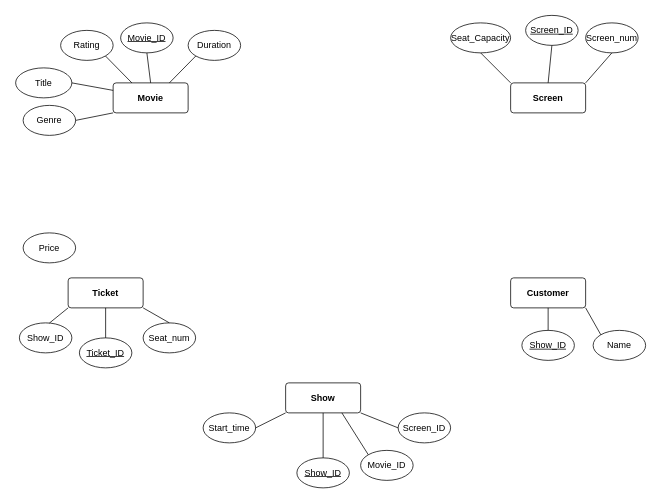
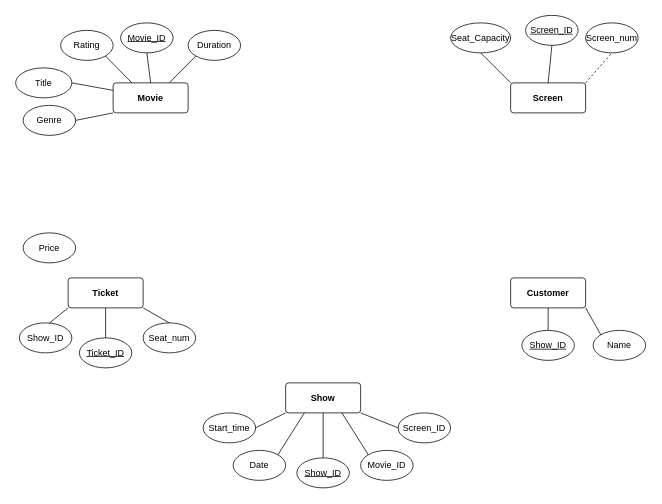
- <mxCell id="9" value="" style="endArrow=none;html=1;rounded=0;entryX=0.5;entryY=1;entryDx=0;entryDy=0;exitX=1;exitY=0;exitDx=0;exitDy=0;" edge="1" parent="1" source="2" target="6"><mxGeometry relative="1" as="geometry"><mxPoint x="760" y="110" as="sourcePoint" /><mxPoint x="590" y="190" as="targetPoint" /></mxGeometry></mxCell>
+ <mxCell id="9" value="" style="endArrow=none;html=1;rounded=0;entryX=0.5;entryY=1;entryDx=0;entryDy=0;exitX=1;exitY=0;exitDx=0;exitDy=0;dashed=1;" edge="1" parent="1" source="2" target="6"><mxGeometry relative="1" as="geometry"><mxPoint x="760" y="110" as="sourcePoint" /><mxPoint x="590" y="190" as="targetPoint" /></mxGeometry></mxCell>
+ <mxCell id="32" value="" style="endArrow=none;html=1;rounded=0;exitX=1;exitY=0;exitDx=0;exitDy=0;entryX=0.25;entryY=1;entryDx=0;entryDy=0;" edge="1" parent="1" source="26" target="23"><mxGeometry relative="1" as="geometry"><mxPoint x="380" y="580" as="sourcePoint" /><mxPoint x="540" y="580" as="targetPoint" /></mxGeometry></mxCell>
+ <mxCell id="26" value="Date" style="ellipse;whiteSpace=wrap;html=1;align=center;" vertex="1" parent="1"><mxGeometry x="310" y="600" width="70" height="40" as="geometry" /></mxCell>
